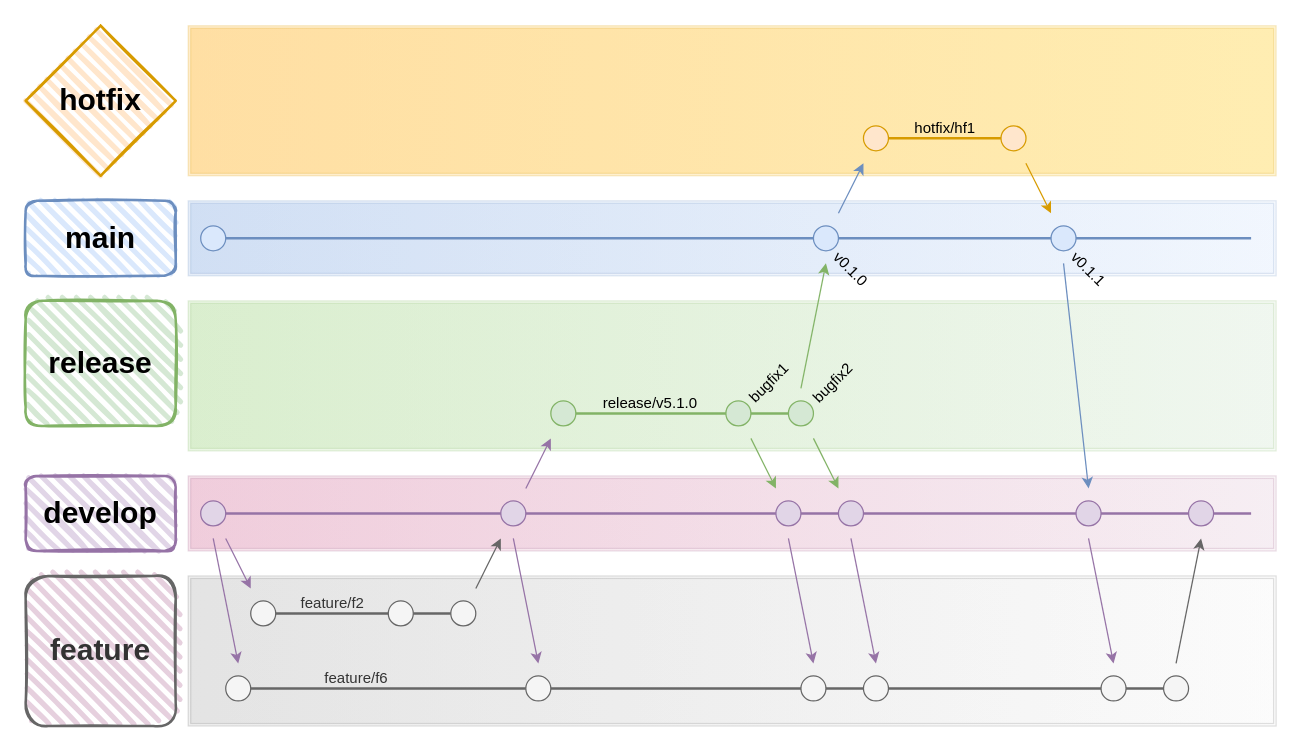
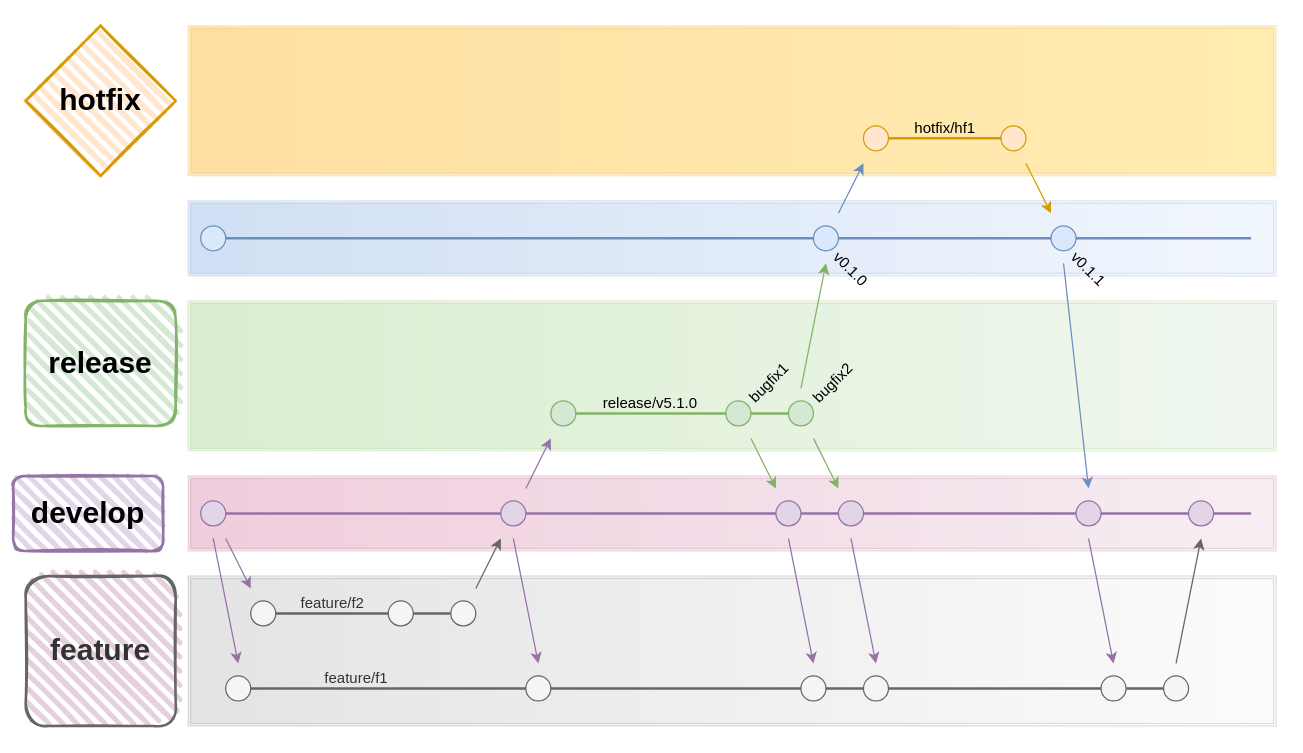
- <mxCell id="7" value="&lt;b&gt;&lt;font style=&quot;font-size: 24px;&quot;&gt;main&lt;/font&gt;&lt;/b&gt;" style="rounded=1;whiteSpace=wrap;html=1;strokeWidth=2;fillWeight=4;hachureGap=8;hachureAngle=45;fillColor=#dae8fc;sketch=1;strokeColor=#6c8ebf;" parent="1" vertex="1"><mxGeometry x="20" y="160" width="120" height="60" as="geometry" /></mxCell>
- <mxCell id="10" value="&lt;font size=&quot;1&quot;&gt;&lt;b&gt;&lt;font style=&quot;font-size: 24px;&quot;&gt;develop&lt;/font&gt;&lt;/b&gt;&lt;/font&gt;" style="rounded=1;whiteSpace=wrap;html=1;strokeWidth=2;fillWeight=4;hachureGap=8;hachureAngle=45;fillColor=#e1d5e7;sketch=1;strokeColor=#9673a6;" parent="1" vertex="1"><mxGeometry x="20" y="380" width="120" height="60" as="geometry" /></mxCell>
+ <mxCell id="10" value="&lt;font size=&quot;1&quot;&gt;&lt;b&gt;&lt;font style=&quot;font-size: 24px;&quot;&gt;develop&lt;/font&gt;&lt;/b&gt;&lt;/font&gt;" style="rounded=1;whiteSpace=wrap;html=1;strokeWidth=2;fillWeight=4;hachureGap=8;hachureAngle=45;fillColor=#e1d5e7;sketch=1;strokeColor=#9673a6;" parent="1" vertex="1"><mxGeometry x="10" y="380" width="120" height="60" as="geometry" /></mxCell>
- <mxCell id="53" value="&amp;nbsp;feature/f6&amp;nbsp; " style="line;strokeWidth=2;html=1;strokeColor=#666666;fillColor=#f5f5f5;fontColor=#333333;verticalAlign=middle;spacingLeft=54;labelBorderColor=none;align=left;spacingBottom=25;labelBackgroundColor=none;" parent="1" vertex="1"><mxGeometry x="200" y="545" width="730" height="10" as="geometry" /></mxCell>
+ <mxCell id="53" value="&amp;nbsp;feature/f1&amp;nbsp; " style="line;strokeWidth=2;html=1;strokeColor=#666666;fillColor=#f5f5f5;fontColor=#333333;verticalAlign=middle;spacingLeft=54;labelBorderColor=none;align=left;spacingBottom=25;labelBackgroundColor=none;" parent="1" vertex="1"><mxGeometry x="200" y="545" width="730" height="10" as="geometry" /></mxCell>
